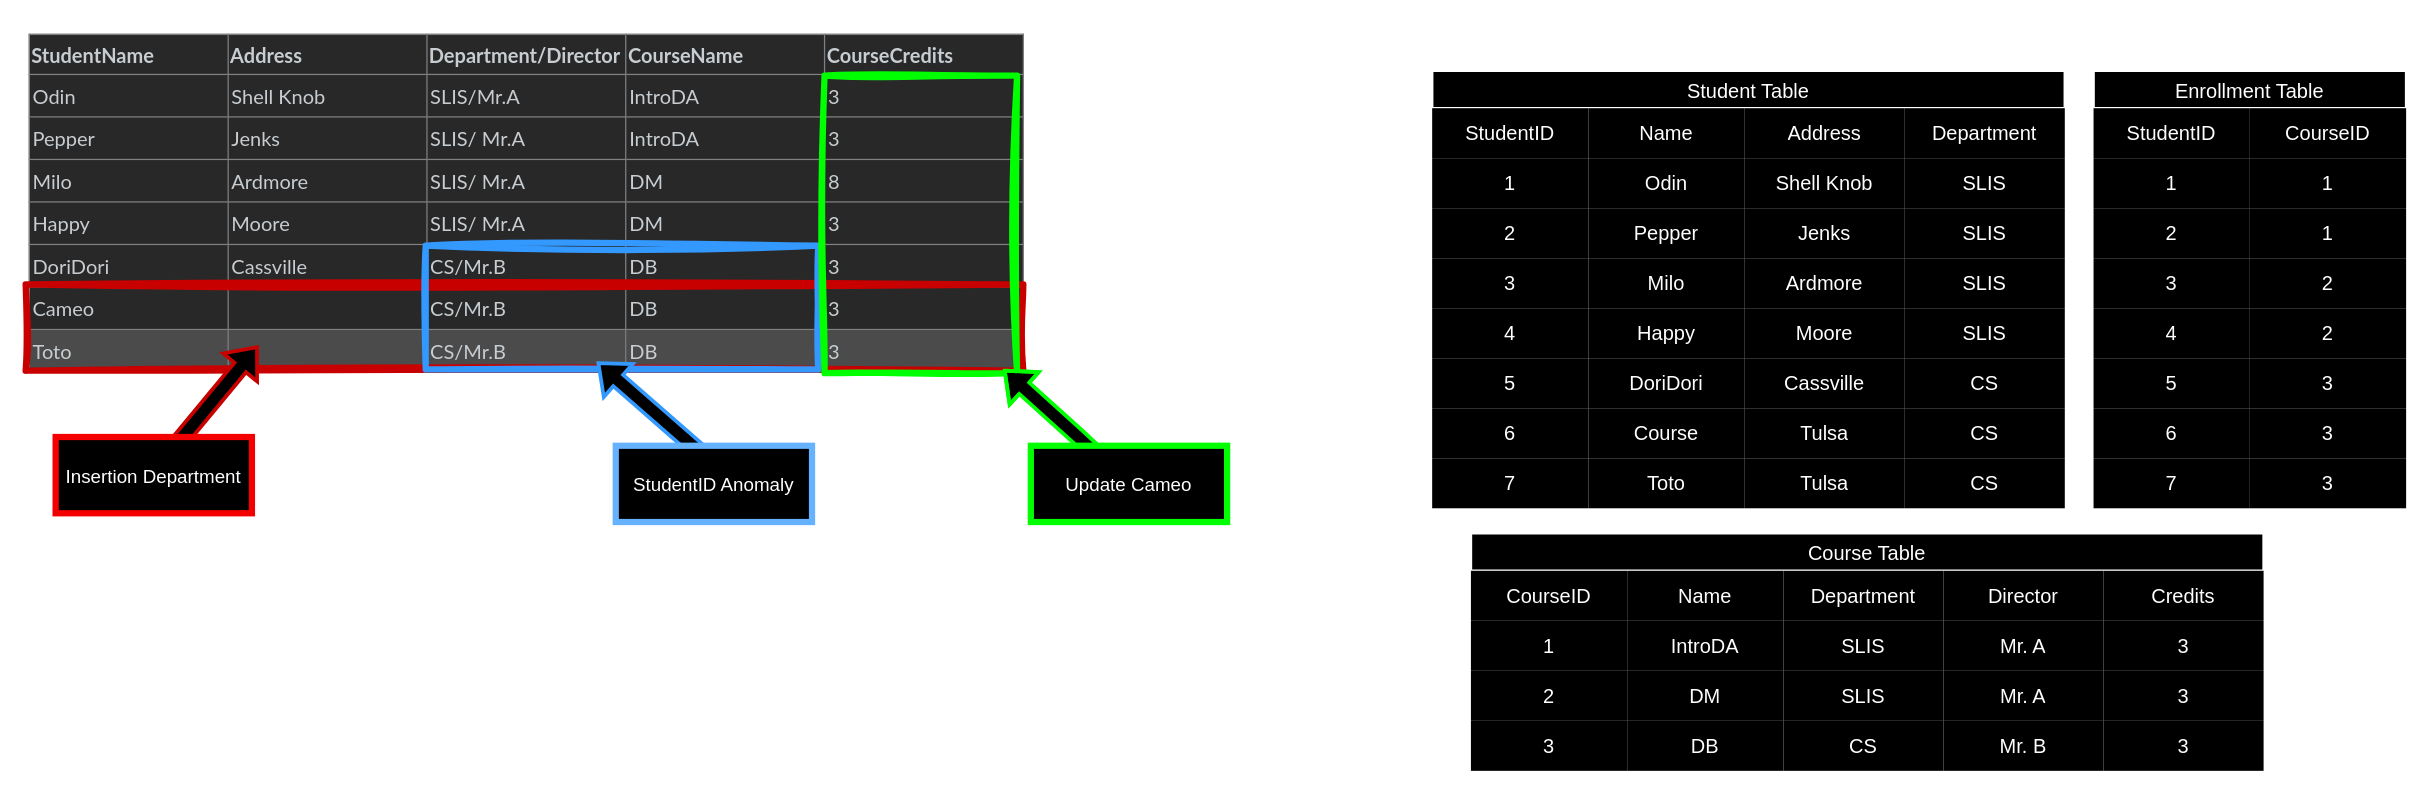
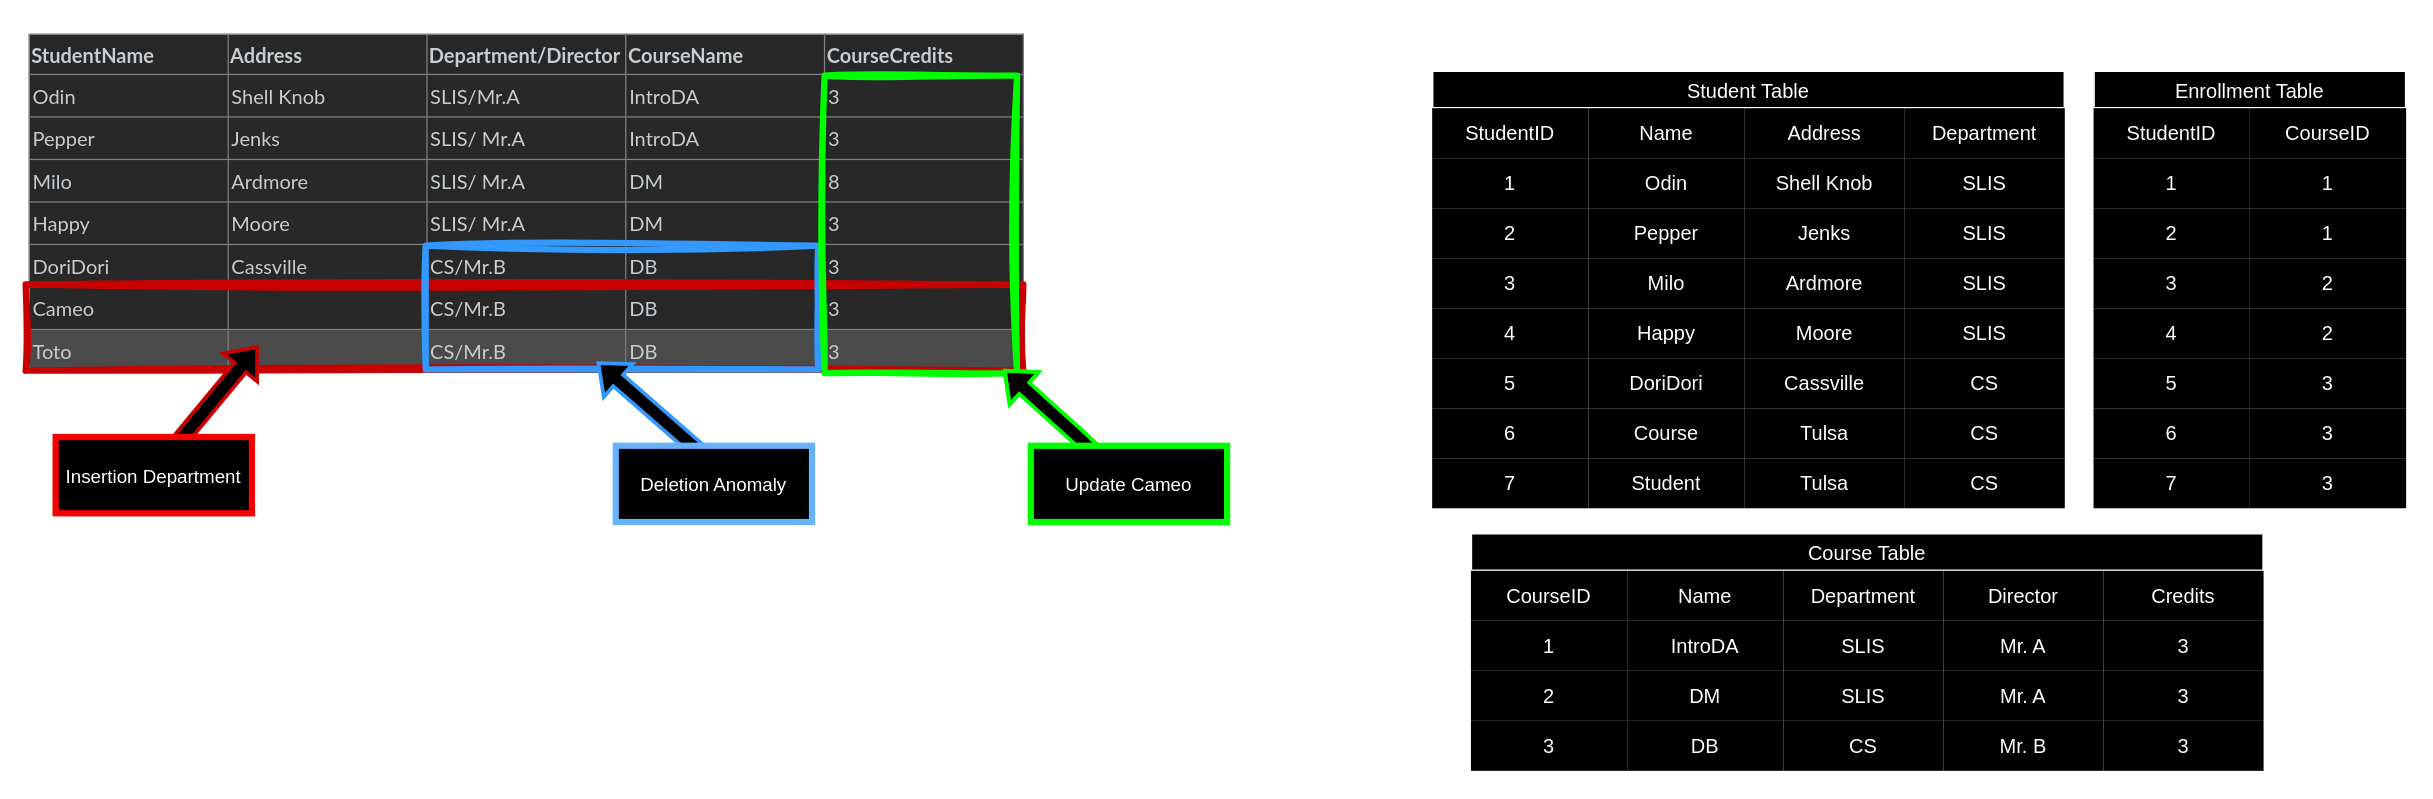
- <mxCell id="50" value="&lt;font color=&quot;#ffffff&quot;&gt;Toto&lt;/font&gt;" style="shape=partialRectangle;html=1;whiteSpace=wrap;connectable=0;strokeColor=#FFFFFF;overflow=hidden;fillColor=#000000;top=0;left=0;bottom=0;right=0;pointerEvents=1;fontSize=16;strokeWidth=2;" vertex="1" parent="48"><mxGeometry x="125" width="125" height="40" as="geometry"><mxRectangle width="125" height="40" as="alternateBounds" /></mxGeometry></mxCell>
+ <mxCell id="50" value="&lt;font color=&quot;#ffffff&quot;&gt;Student&lt;/font&gt;" style="shape=partialRectangle;html=1;whiteSpace=wrap;connectable=0;strokeColor=#FFFFFF;overflow=hidden;fillColor=#000000;top=0;left=0;bottom=0;right=0;pointerEvents=1;fontSize=16;strokeWidth=2;" vertex="1" parent="48"><mxGeometry x="125" width="125" height="40" as="geometry"><mxRectangle width="125" height="40" as="alternateBounds" /></mxGeometry></mxCell>
- <mxCell id="10" value="StudentID Anomaly" style="rounded=0;whiteSpace=wrap;html=1;fillColor=#000000;fontColor=#FFFFFF;fontSize=15;strokeColor=#66B2FF;strokeWidth=5;" vertex="1" parent="1"><mxGeometry x="492" y="356" width="157" height="61" as="geometry" /></mxCell>
+ <mxCell id="10" value="Deletion Anomaly" style="rounded=0;whiteSpace=wrap;html=1;fillColor=#000000;fontColor=#FFFFFF;fontSize=15;strokeColor=#66B2FF;strokeWidth=5;" vertex="1" parent="1"><mxGeometry x="492" y="356" width="157" height="61" as="geometry" /></mxCell>
